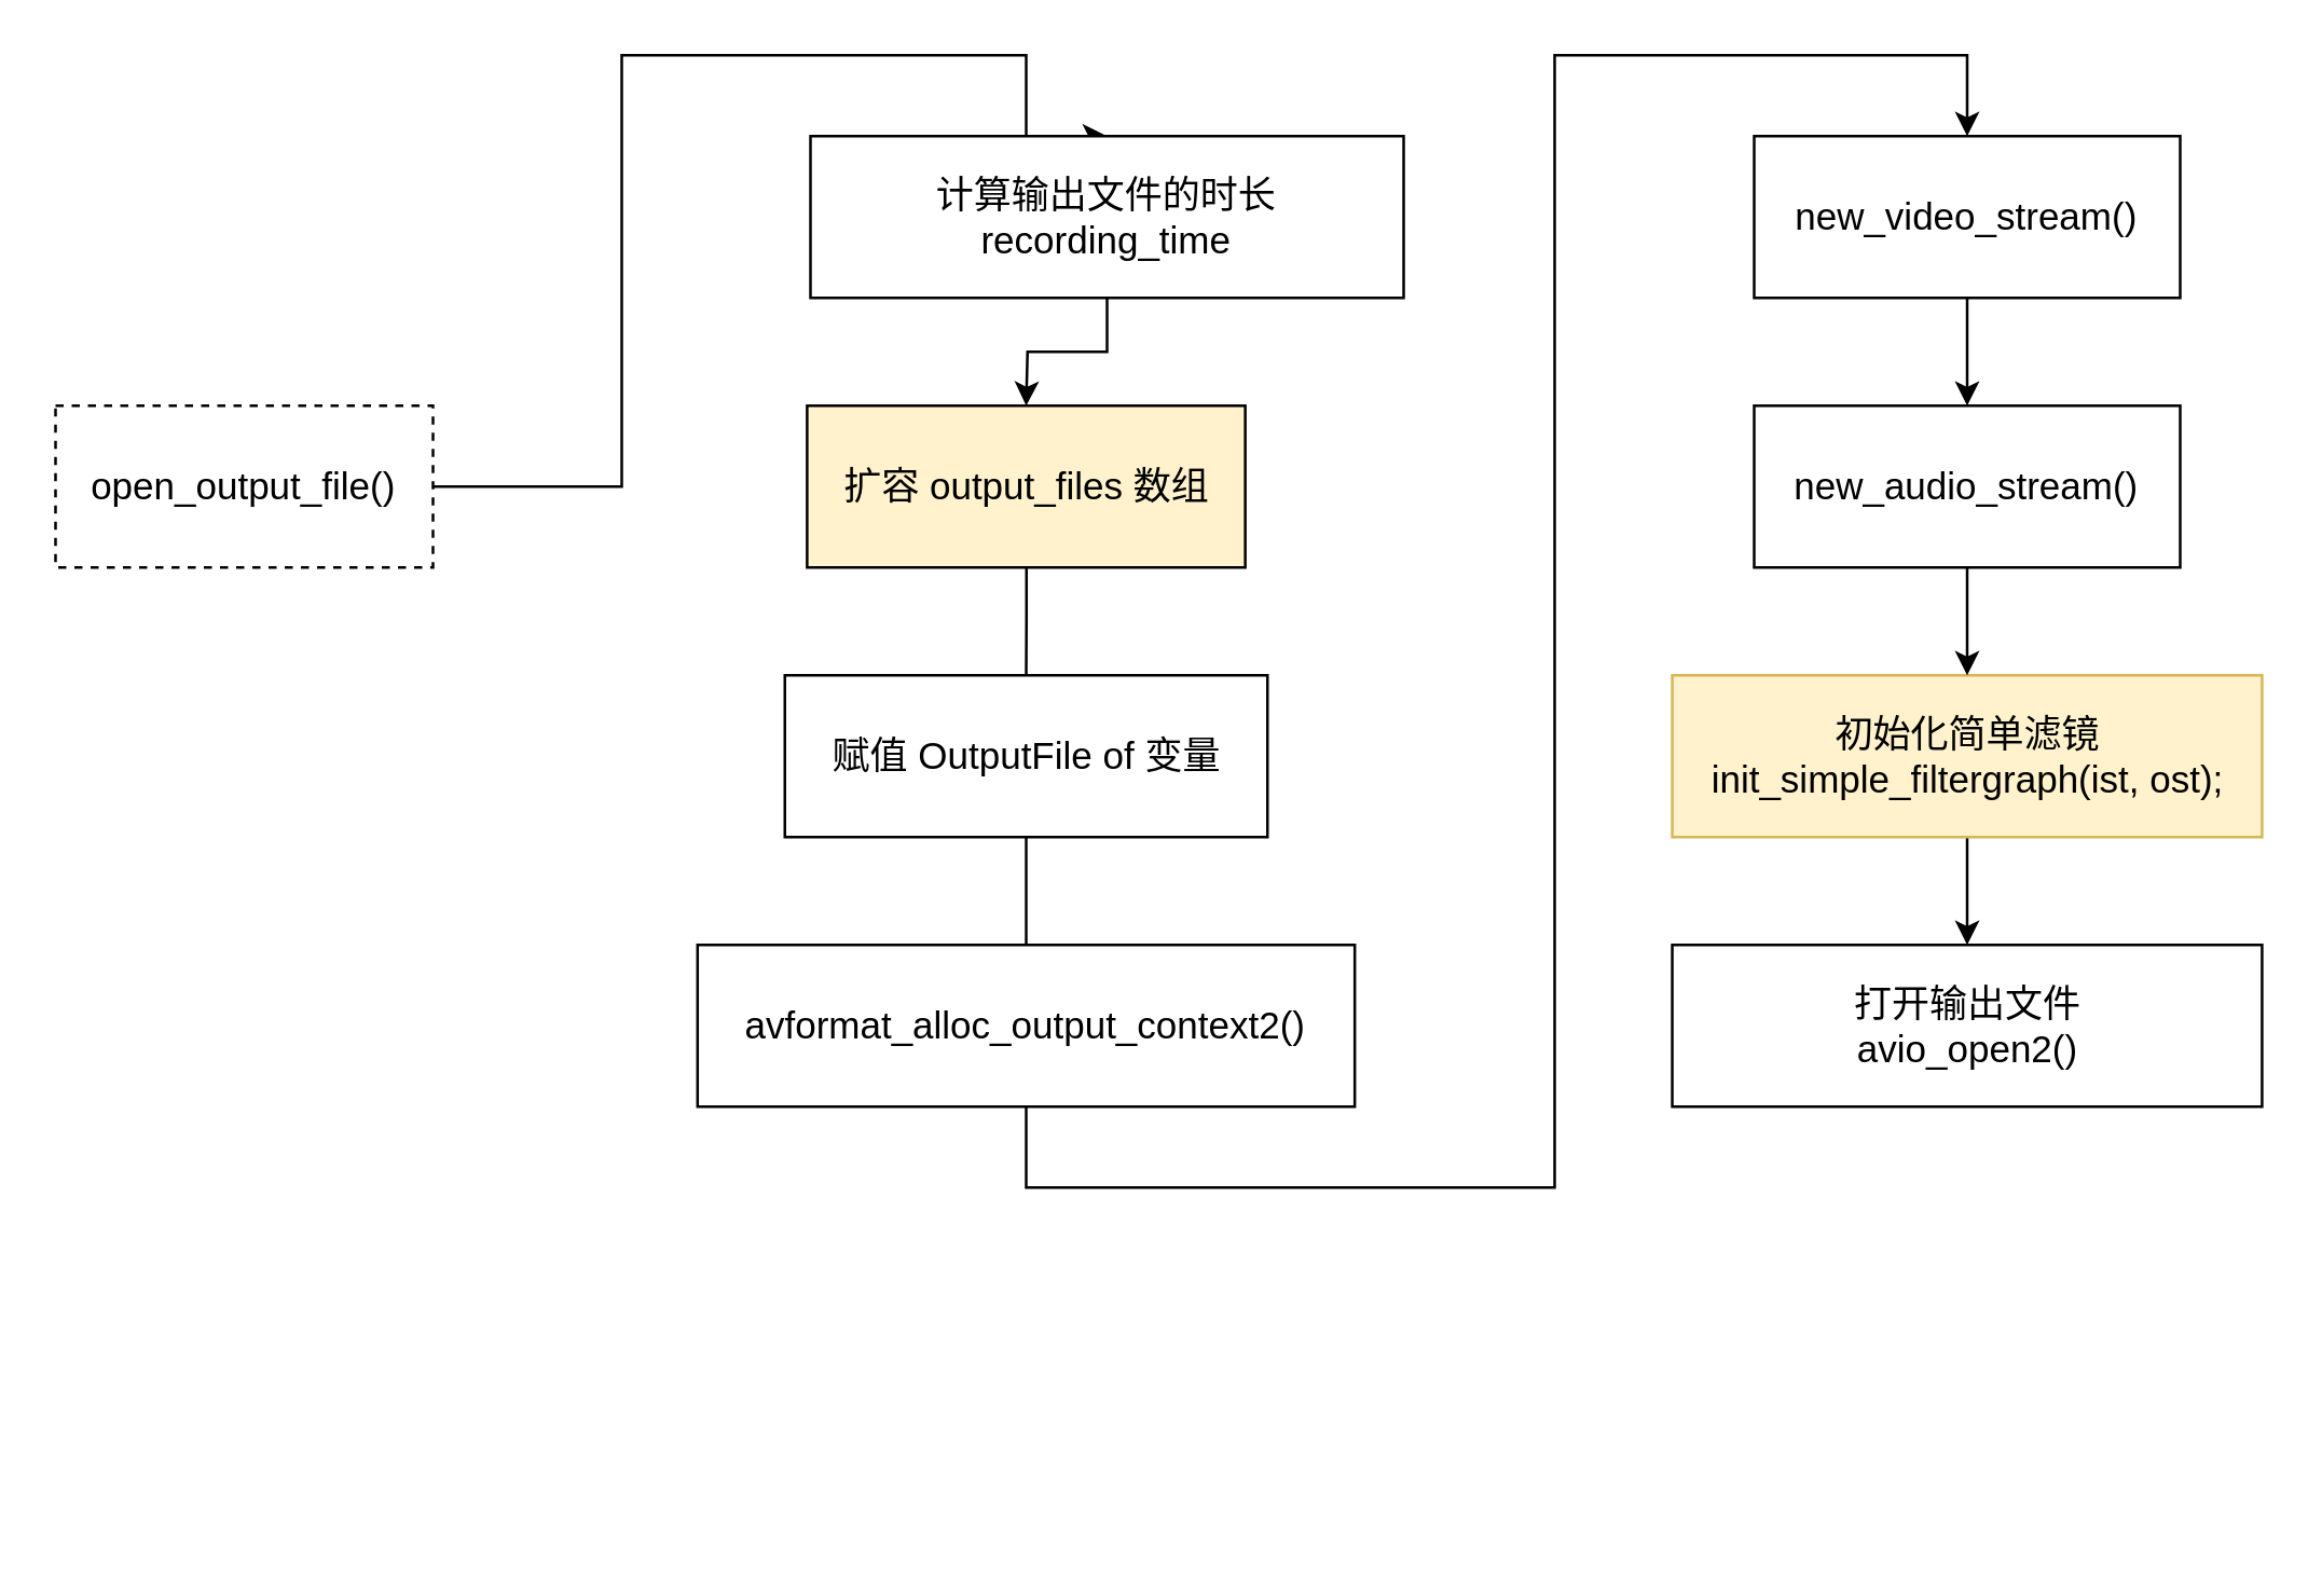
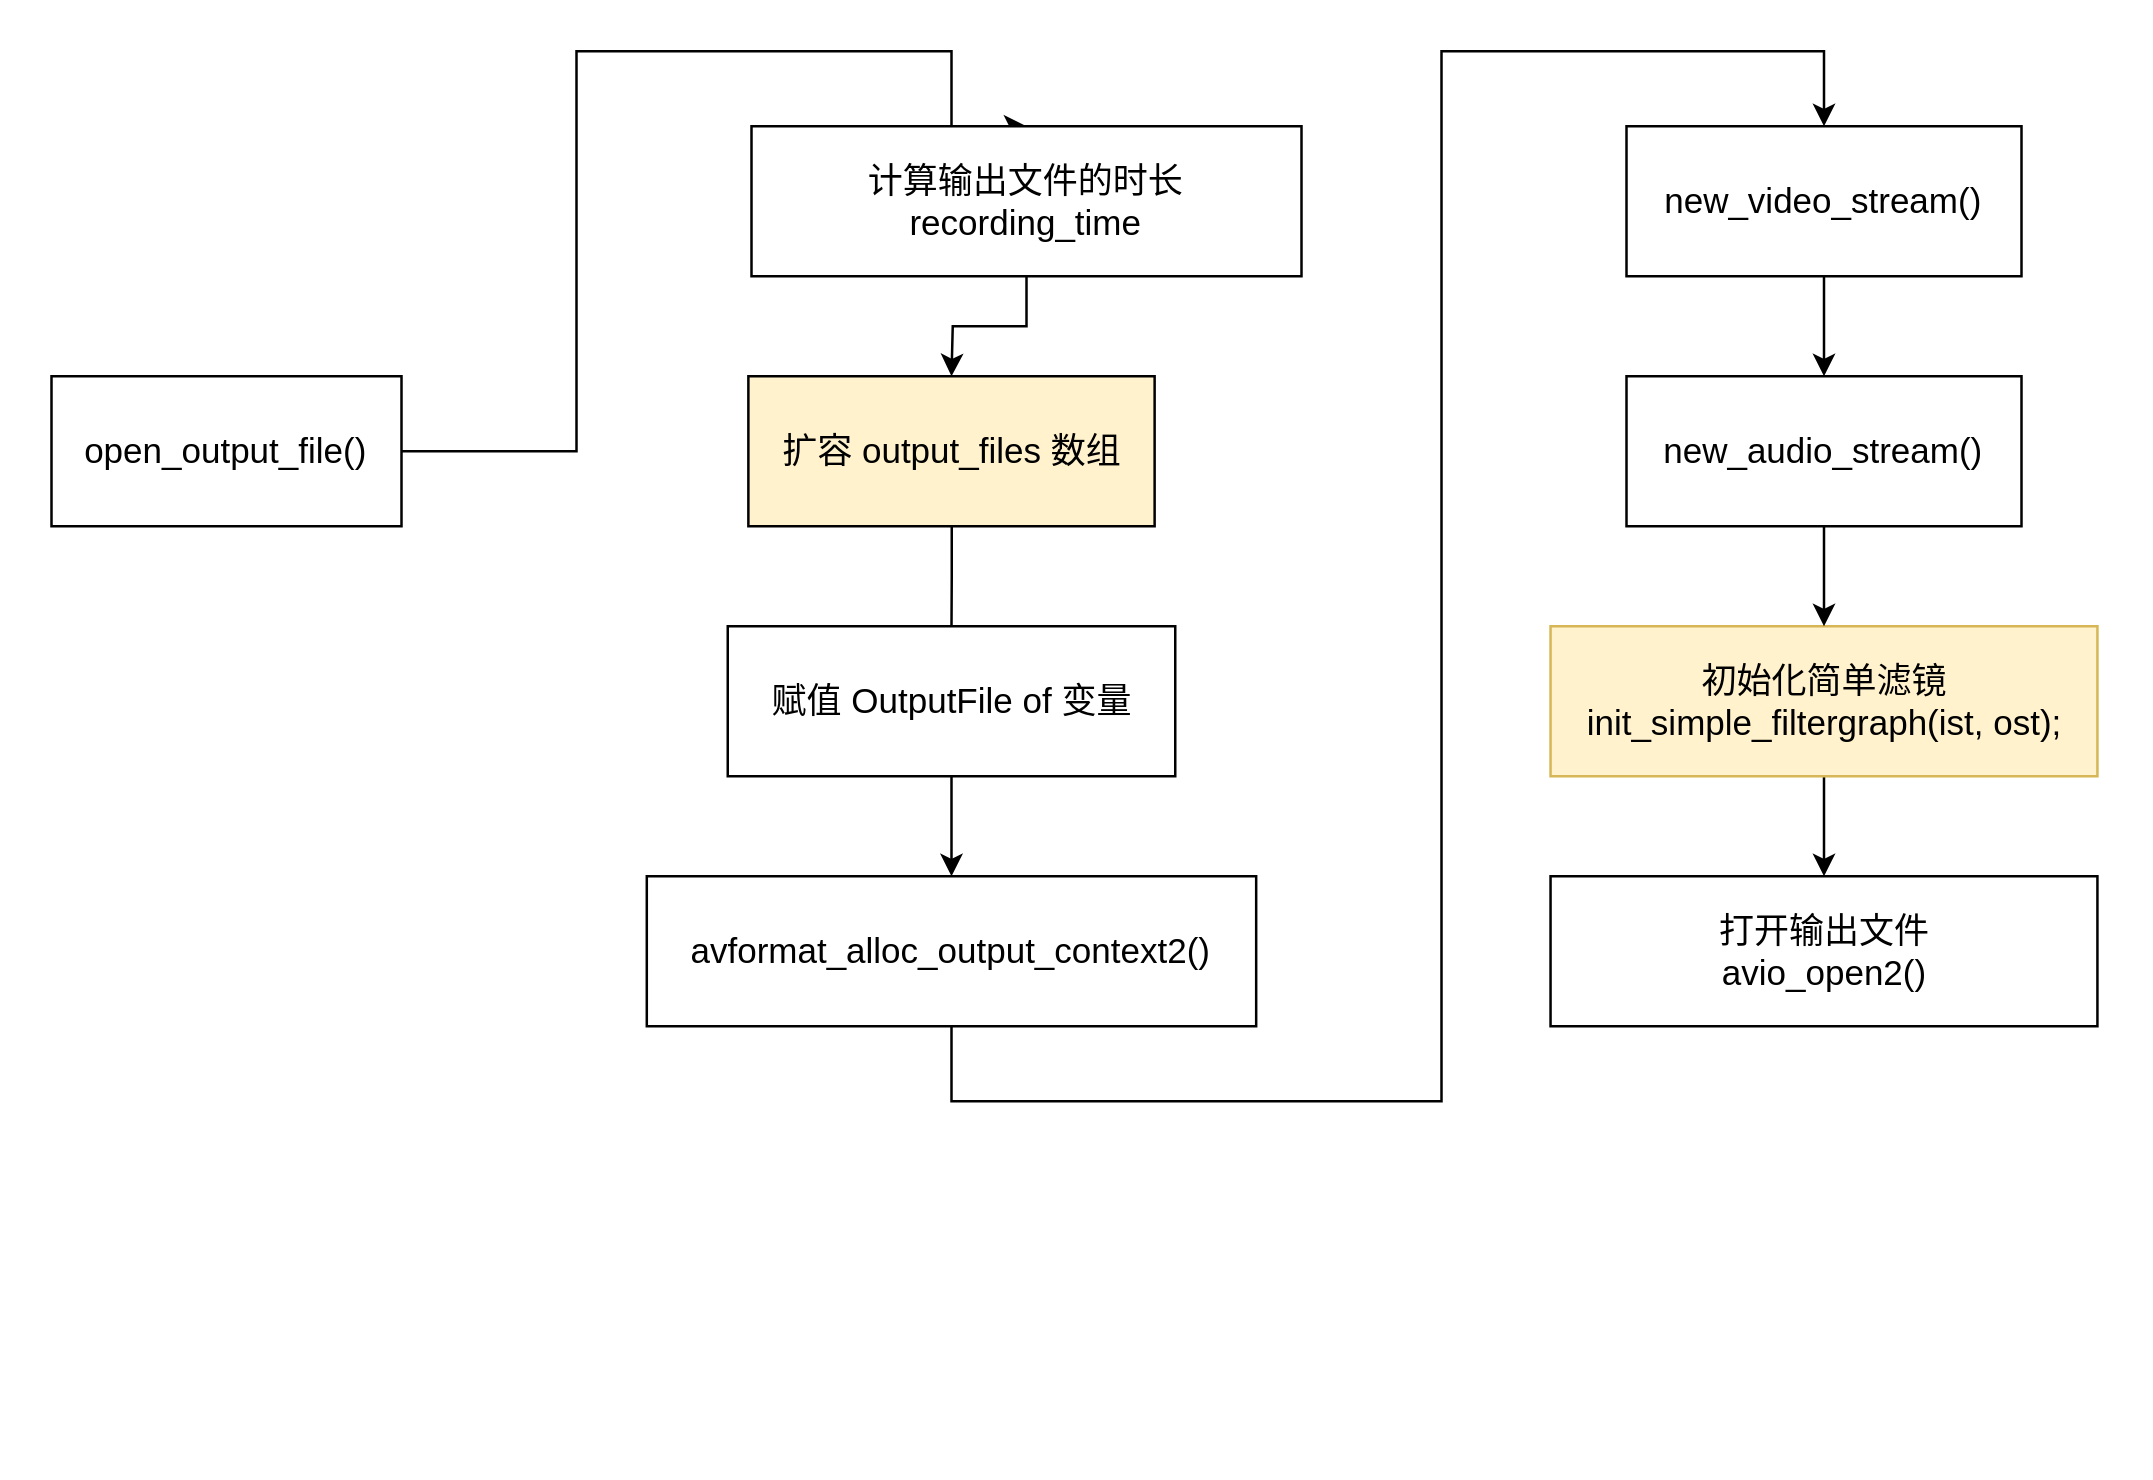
- <mxCell id="3" value="open_output_file()" style="rounded=0;whiteSpace=wrap;html=1;fontSize=14;dashed=1;" parent="1" vertex="1"><mxGeometry x="20" y="150" width="140" height="60" as="geometry" /></mxCell>
+ <mxCell id="3" value="open_output_file()" style="rounded=0;whiteSpace=wrap;html=1;fontSize=14;" parent="1" vertex="1"><mxGeometry x="20" y="150" width="140" height="60" as="geometry" /></mxCell>
- <mxCell id="13" style="edgeStyle=orthogonalEdgeStyle;rounded=0;orthogonalLoop=1;jettySize=auto;html=1;entryX=0.5;entryY=0;entryDx=0;entryDy=0;endArrow=none;" parent="1" source="14" target="16" edge="1"><mxGeometry relative="1" as="geometry" /></mxCell>
+ <mxCell id="13" style="edgeStyle=orthogonalEdgeStyle;rounded=0;orthogonalLoop=1;jettySize=auto;html=1;entryX=0.5;entryY=0;entryDx=0;entryDy=0;" parent="1" source="14" target="16" edge="1"><mxGeometry relative="1" as="geometry" /></mxCell>
